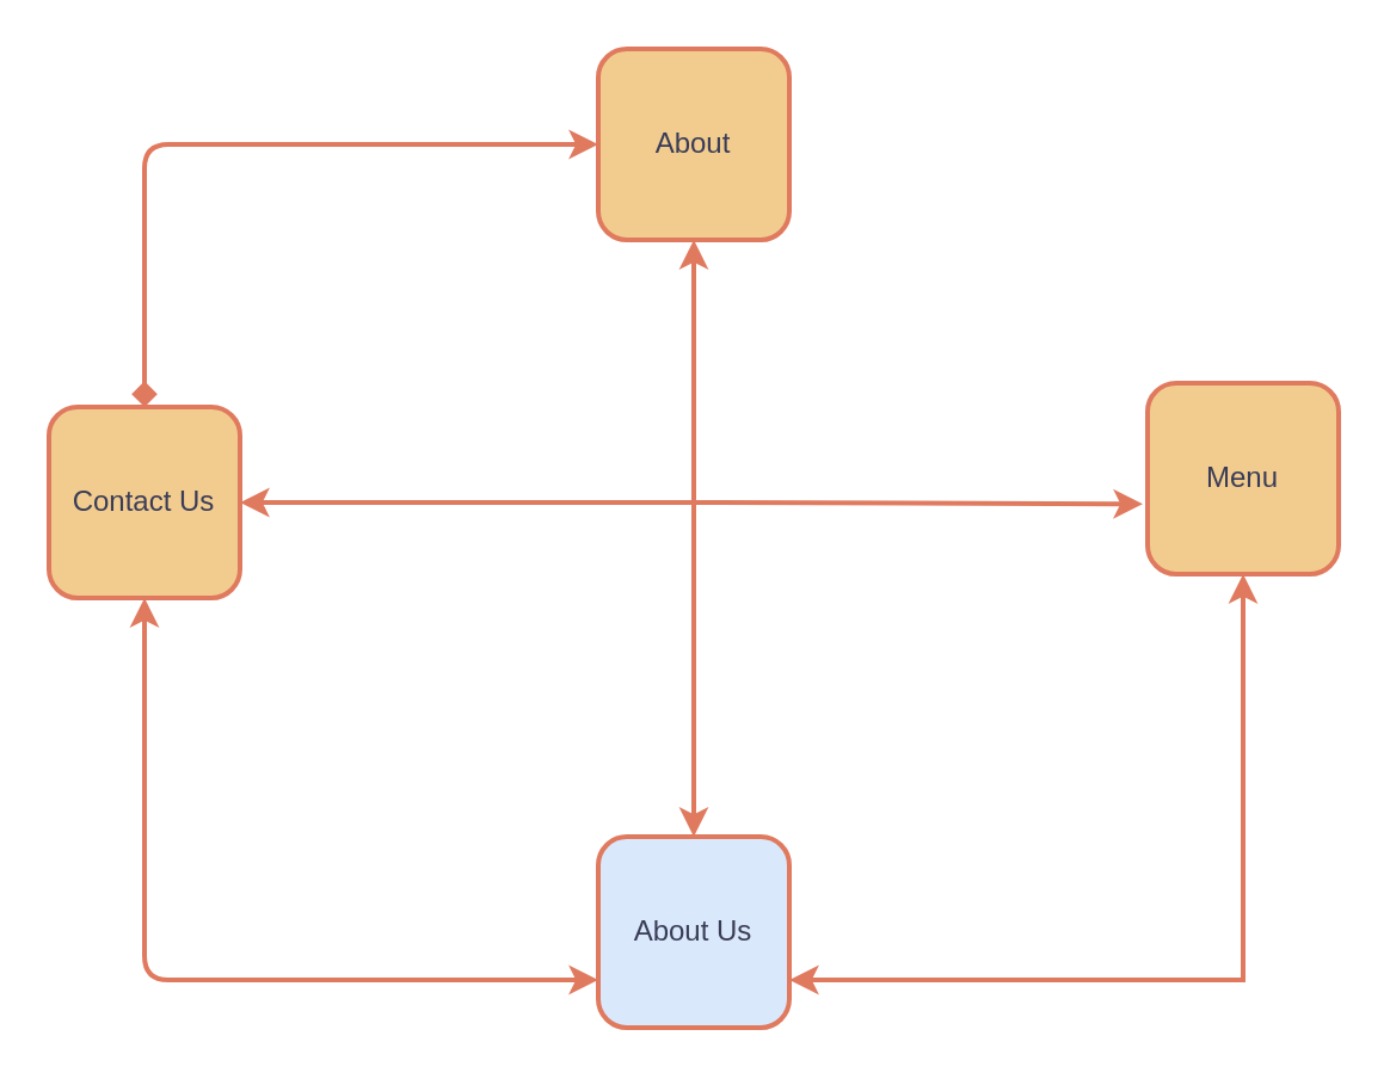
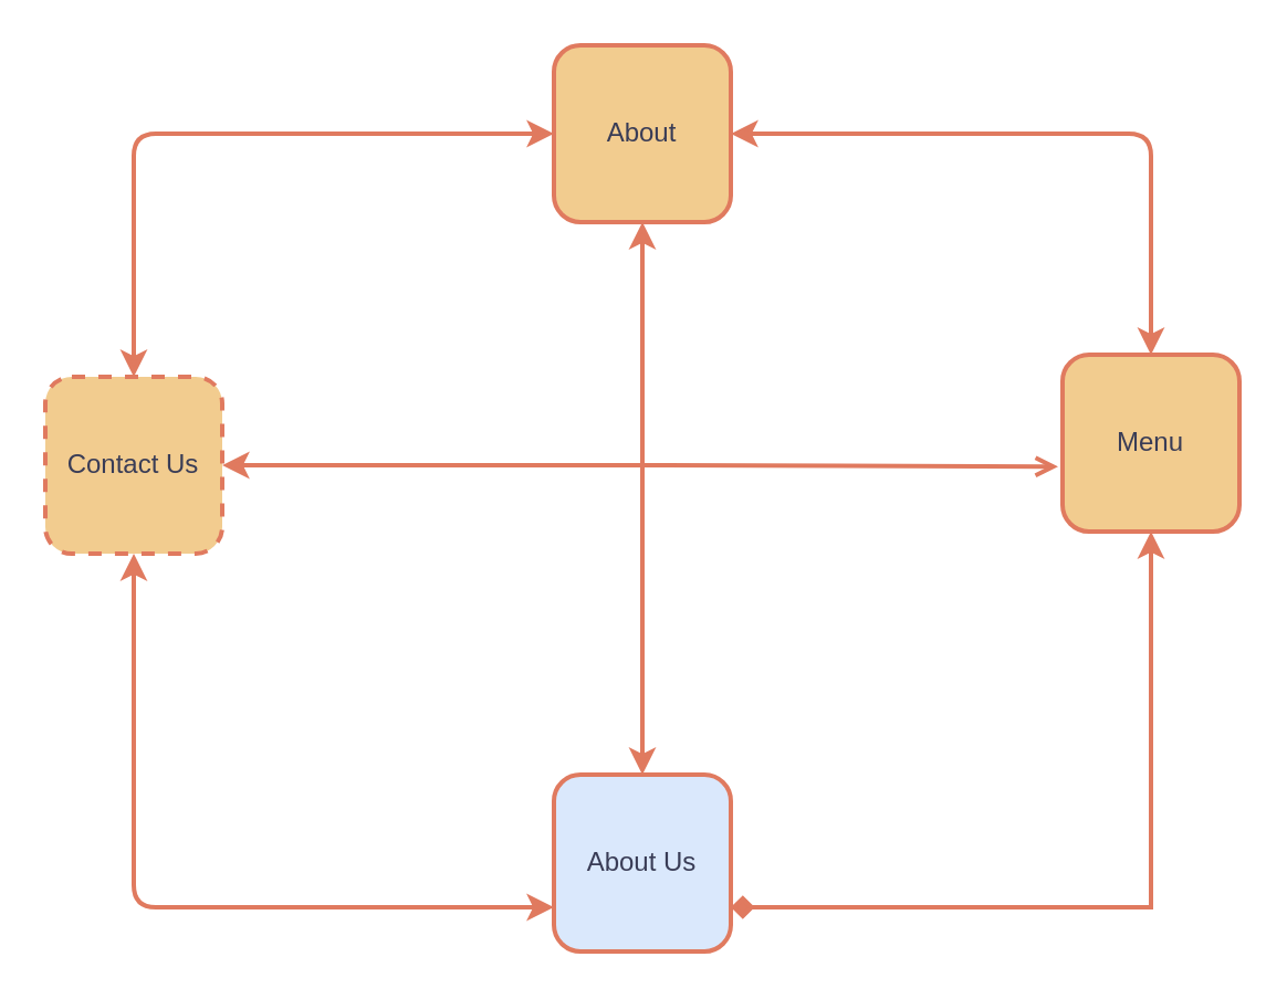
+ <mxCell id="2" style="edgeStyle=orthogonalEdgeStyle;rounded=1;orthogonalLoop=1;jettySize=auto;html=1;exitX=1;exitY=0.5;exitDx=0;exitDy=0;entryX=0.5;entryY=0;entryDx=0;entryDy=0;startArrow=classic;startFill=1;labelBackgroundColor=none;strokeColor=#E07A5F;fontColor=default;strokeWidth=2;" parent="1" source="5" target="9" edge="1"><mxGeometry relative="1" as="geometry" /></mxCell>
- <mxCell id="3" style="edgeStyle=orthogonalEdgeStyle;rounded=1;orthogonalLoop=1;jettySize=auto;html=1;exitX=0;exitY=0.5;exitDx=0;exitDy=0;entryX=0.5;entryY=0;entryDx=0;entryDy=0;startArrow=classic;startFill=1;labelBackgroundColor=none;strokeColor=#E07A5F;fontColor=default;strokeWidth=2;endArrow=diamond;" parent="1" source="5" target="7" edge="1"><mxGeometry relative="1" as="geometry" /></mxCell>
+ <mxCell id="3" style="edgeStyle=orthogonalEdgeStyle;rounded=1;orthogonalLoop=1;jettySize=auto;html=1;exitX=0;exitY=0.5;exitDx=0;exitDy=0;entryX=0.5;entryY=0;entryDx=0;entryDy=0;startArrow=classic;startFill=1;labelBackgroundColor=none;strokeColor=#E07A5F;fontColor=default;strokeWidth=2;" parent="1" source="5" target="7" edge="1"><mxGeometry relative="1" as="geometry" /></mxCell>
- <mxCell id="7" value="Contact Us" style="whiteSpace=wrap;html=1;aspect=fixed;rounded=1;labelBackgroundColor=none;fillColor=#F2CC8F;strokeColor=#E07A5F;fontColor=#393C56;strokeWidth=2;" parent="1" vertex="1"><mxGeometry x="20" y="170" width="80" height="80" as="geometry" /></mxCell>
+ <mxCell id="7" value="Contact Us" style="whiteSpace=wrap;html=1;aspect=fixed;rounded=1;labelBackgroundColor=none;fillColor=#F2CC8F;strokeColor=#E07A5F;fontColor=#393C56;strokeWidth=2;dashed=1;" parent="1" vertex="1"><mxGeometry x="20" y="170" width="80" height="80" as="geometry" /></mxCell>
- <mxCell id="11" style="edgeStyle=orthogonalEdgeStyle;rounded=1;orthogonalLoop=1;jettySize=auto;html=1;exitX=1;exitY=0.5;exitDx=0;exitDy=0;entryX=-0.025;entryY=0.633;entryDx=0;entryDy=0;entryPerimeter=0;endArrow=classic;endFill=1;startArrow=classic;startFill=1;labelBackgroundColor=none;strokeColor=#E07A5F;fontColor=default;strokeWidth=2;" parent="1" source="7" target="9" edge="1"><mxGeometry relative="1" as="geometry" /></mxCell>
+ <mxCell id="11" style="edgeStyle=orthogonalEdgeStyle;rounded=1;orthogonalLoop=1;jettySize=auto;html=1;exitX=1;exitY=0.5;exitDx=0;exitDy=0;entryX=-0.025;entryY=0.633;entryDx=0;entryDy=0;entryPerimeter=0;endArrow=open;endFill=1;startArrow=classic;startFill=1;labelBackgroundColor=none;strokeColor=#E07A5F;fontColor=default;strokeWidth=2;" parent="1" source="7" target="9" edge="1"><mxGeometry relative="1" as="geometry" /></mxCell>
- <mxCell id="8" style="edgeStyle=orthogonalEdgeStyle;rounded=0;orthogonalLoop=1;jettySize=auto;html=1;exitX=0.5;exitY=1;exitDx=0;exitDy=0;entryX=1;entryY=0.75;entryDx=0;entryDy=0;labelBackgroundColor=none;strokeColor=#E07A5F;fontColor=default;startArrow=classic;startFill=1;strokeWidth=2;" edge="1" parent="1" source="9" target="10"><mxGeometry relative="1" as="geometry" /></mxCell>
+ <mxCell id="8" style="edgeStyle=orthogonalEdgeStyle;rounded=0;orthogonalLoop=1;jettySize=auto;html=1;exitX=0.5;exitY=1;exitDx=0;exitDy=0;entryX=1;entryY=0.75;entryDx=0;entryDy=0;labelBackgroundColor=none;strokeColor=#E07A5F;fontColor=default;startArrow=classic;startFill=1;strokeWidth=2;endArrow=diamond;" edge="1" parent="1" source="9" target="10"><mxGeometry relative="1" as="geometry" /></mxCell>
